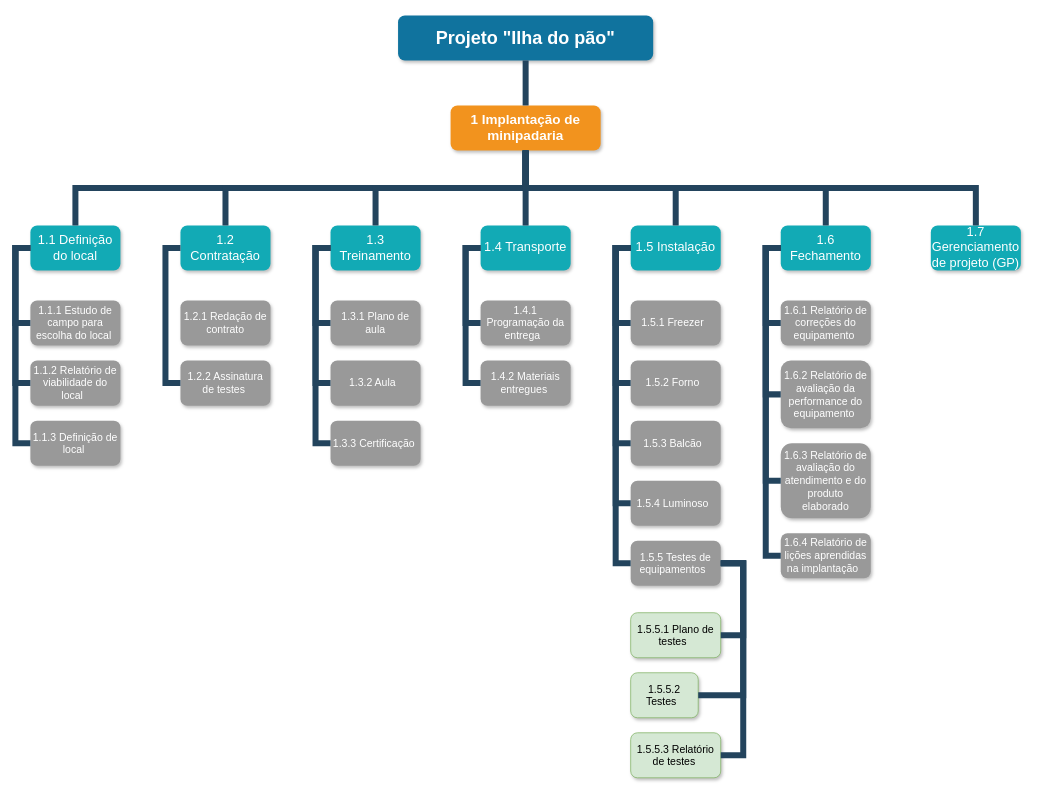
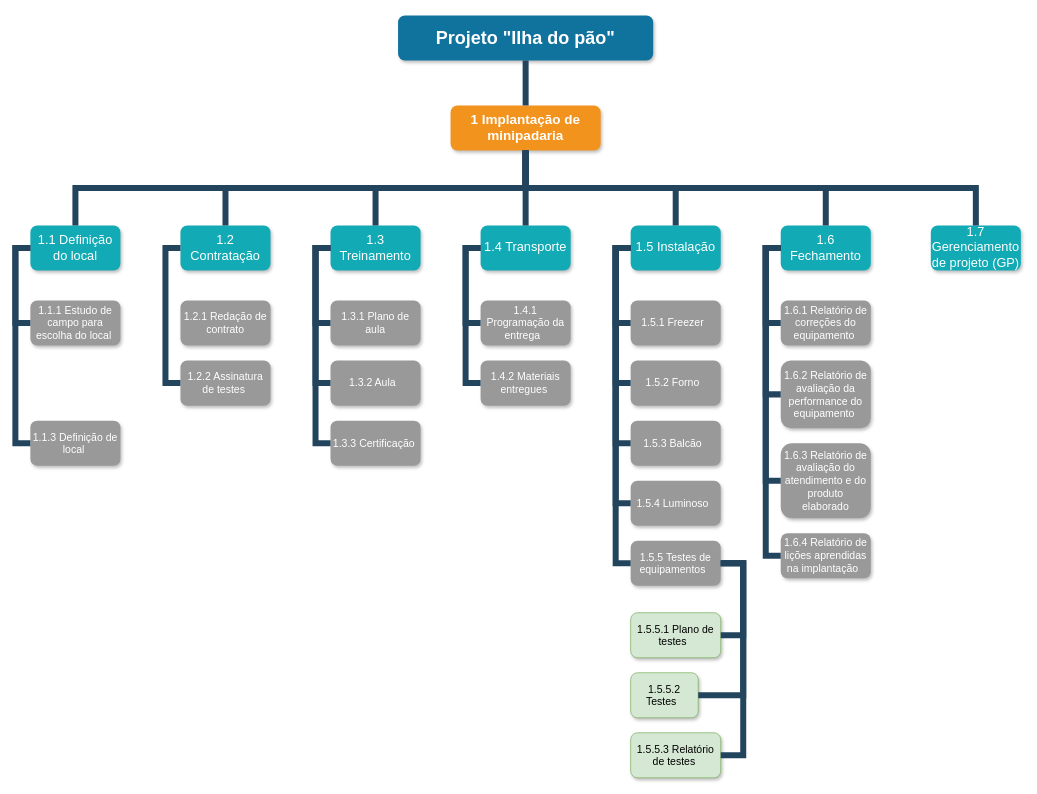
- <mxCell id="12" value="" style="edgeStyle=elbowEdgeStyle;elbow=horizontal;rounded=0;fontColor=#000000;endArrow=none;endFill=0;strokeWidth=8;strokeColor=#23445D;fontSize=14;" parent="1" source="4" target="7" edge="1"><mxGeometry width="100" height="100" relative="1" as="geometry"><mxPoint x="30" y="330" as="sourcePoint" /><mxPoint x="30" y="510" as="targetPoint" /><Array as="points"><mxPoint x="20" y="420" /></Array></mxGeometry></mxCell>
- <mxCell id="7" value="1.1.2 Relatório de viabilidade do local  " style="whiteSpace=wrap;rounded=1;fillColor=#999999;strokeColor=none;shadow=1;fontColor=#FFFFFF;fontStyle=0;fontSize=14;" parent="1" vertex="1"><mxGeometry x="40" y="480" width="120" height="60" as="geometry" /></mxCell>
